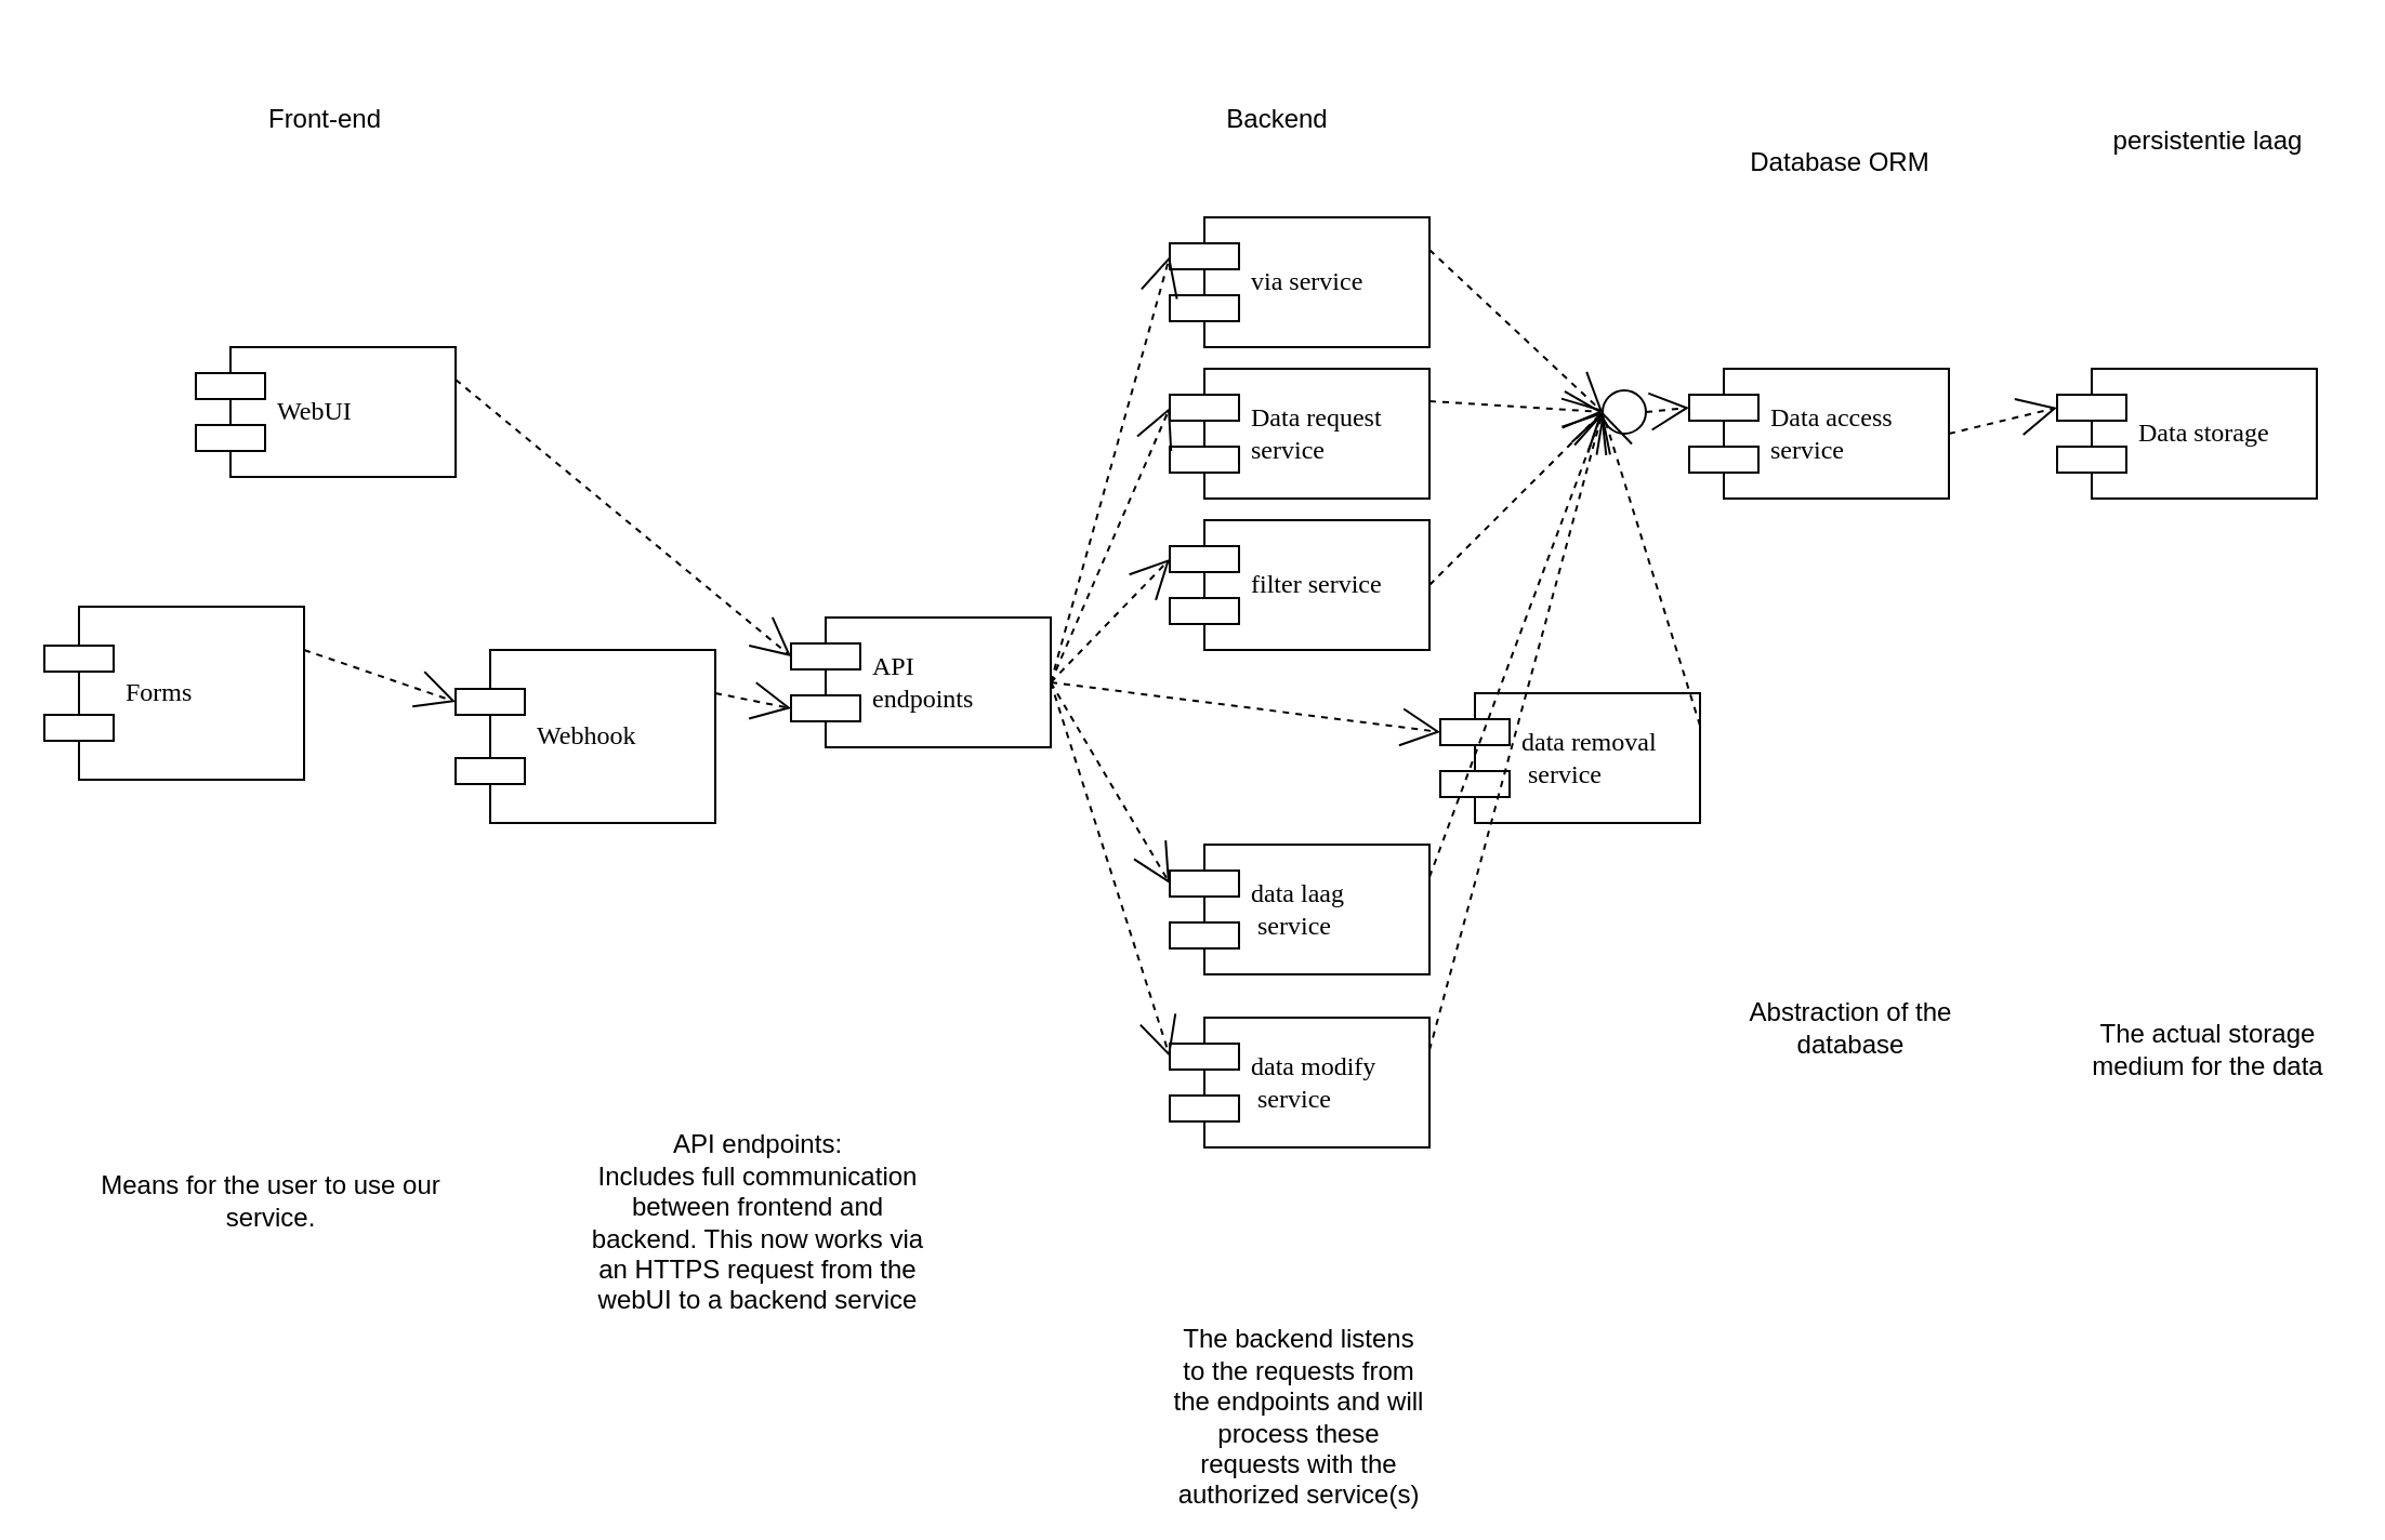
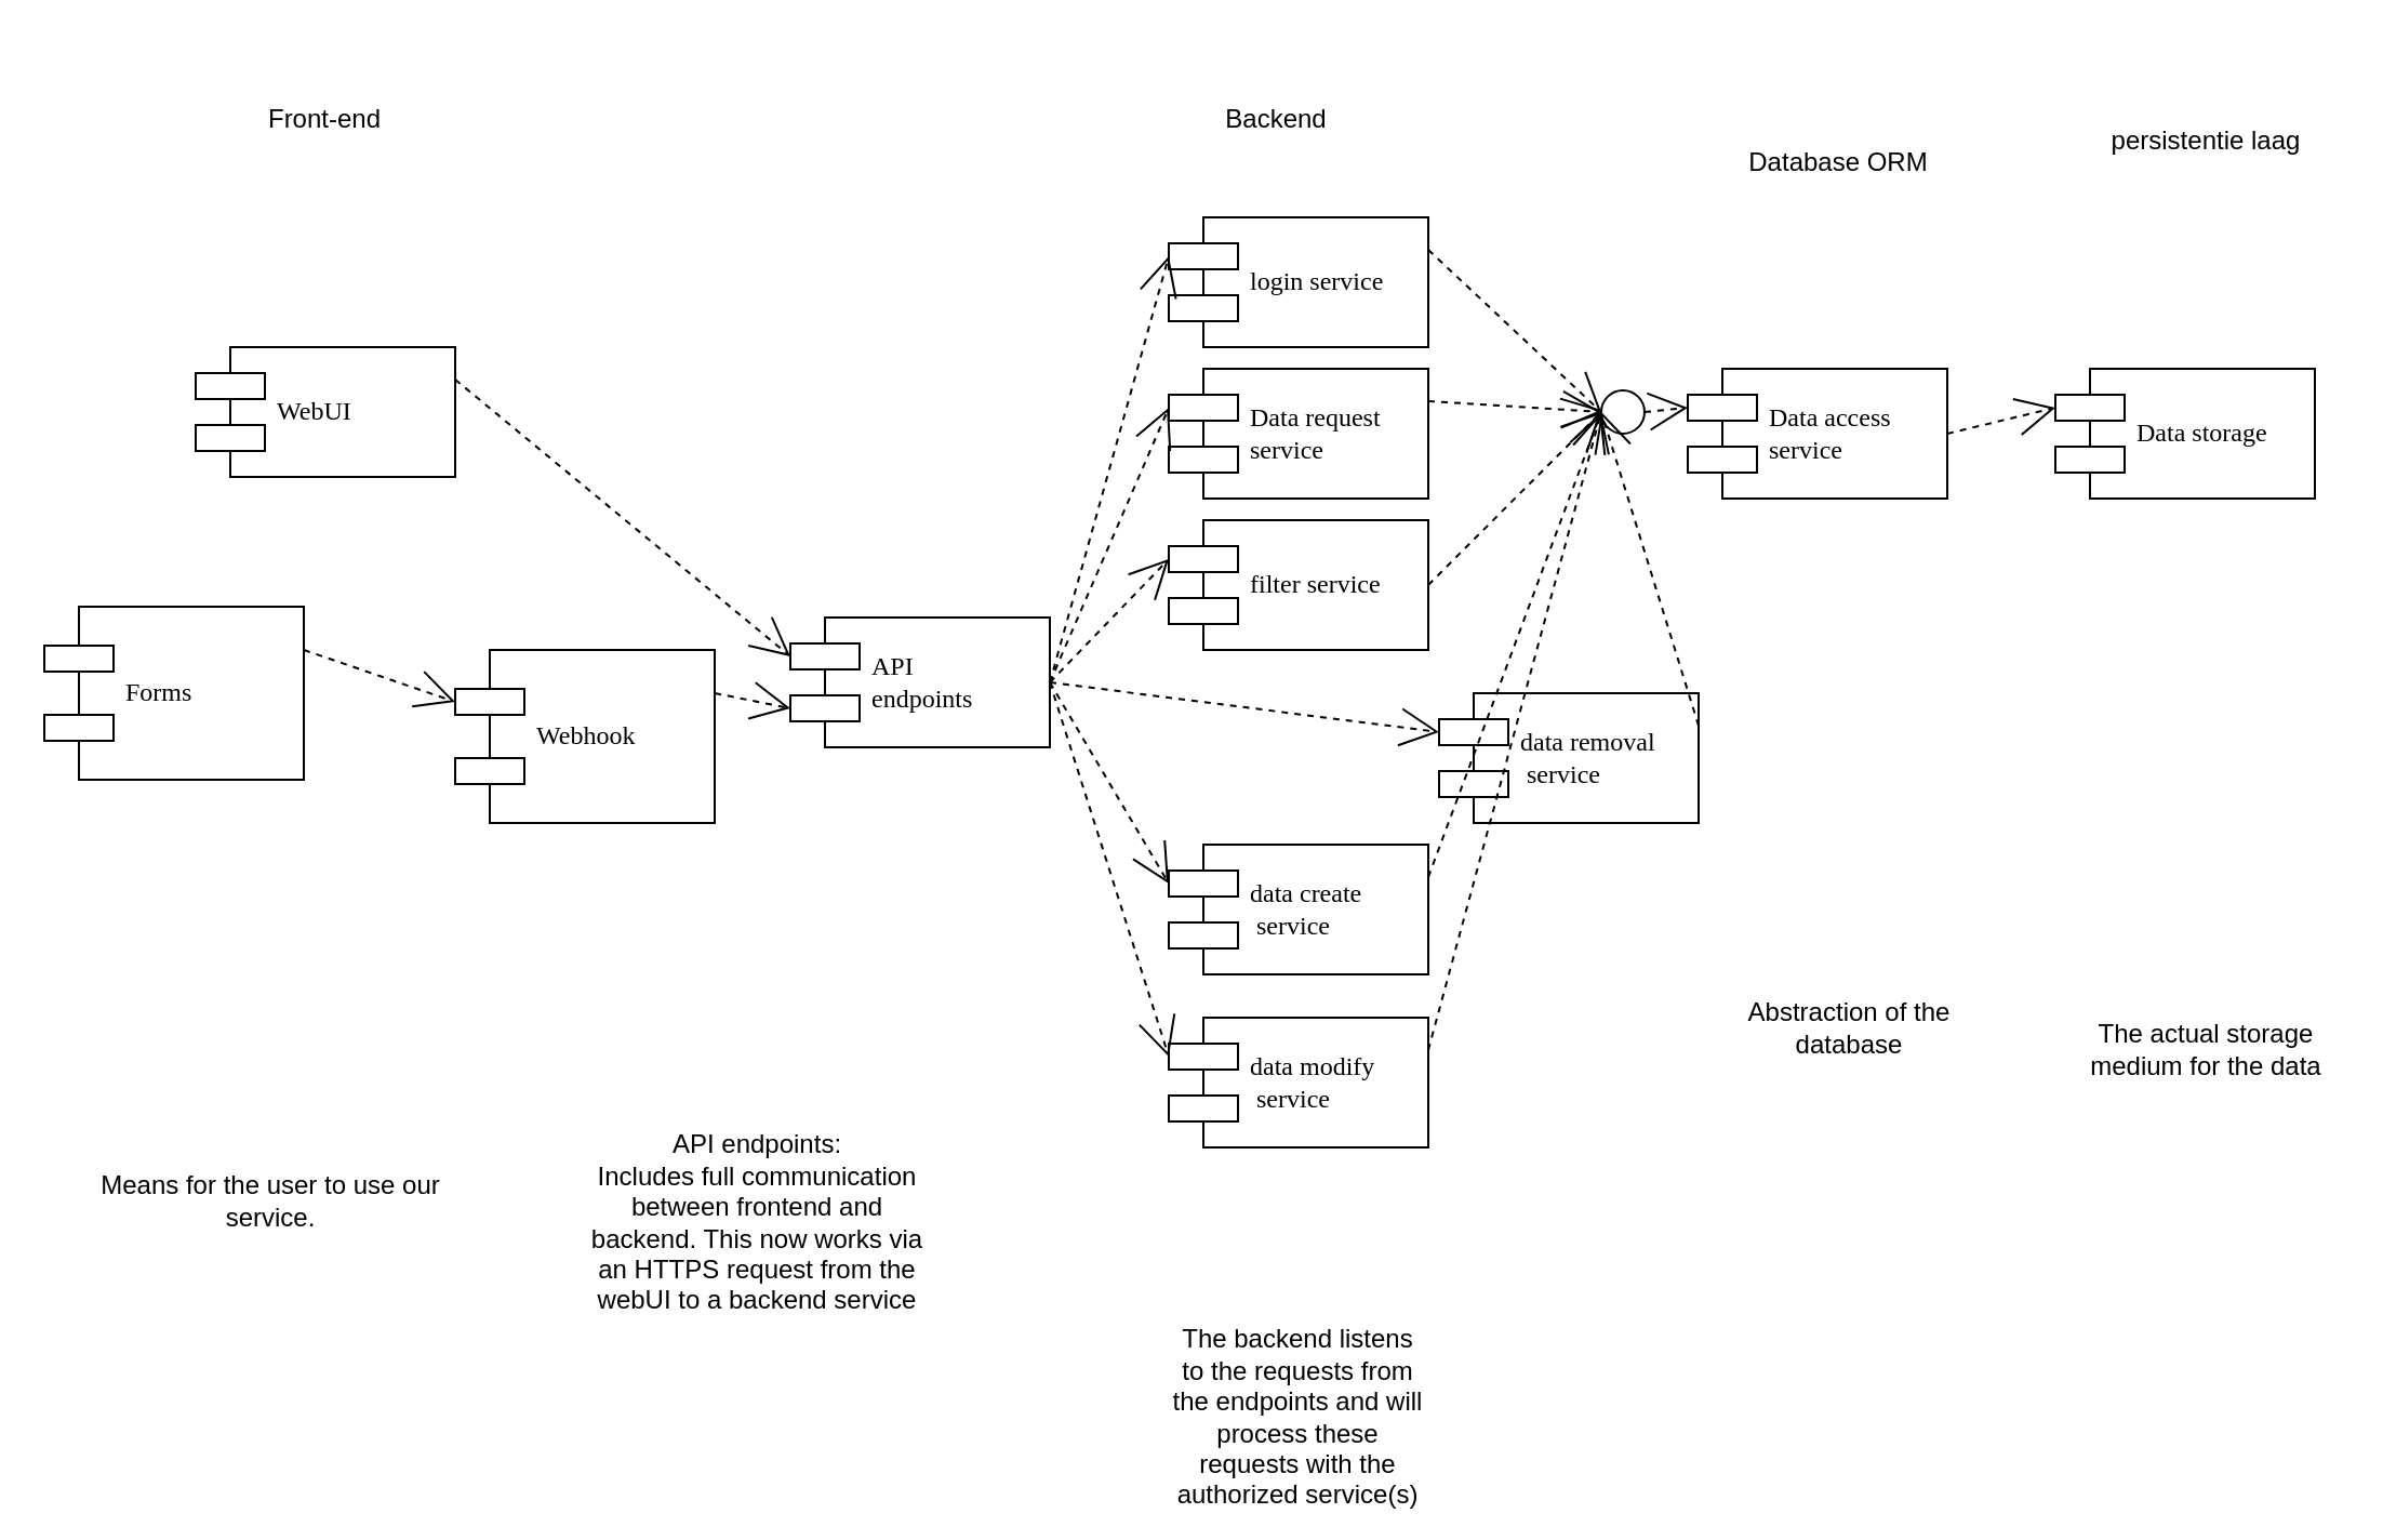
- <mxCell id="7" value="via service" style="shape=component;align=left;spacingLeft=36;rounded=0;shadow=0;comic=0;labelBackgroundColor=none;strokeWidth=1;fontFamily=Verdana;fontSize=12;html=1;" parent="1" vertex="1"><mxGeometry x="540" y="100" width="120" height="60" as="geometry" /></mxCell>
+ <mxCell id="7" value="login service" style="shape=component;align=left;spacingLeft=36;rounded=0;shadow=0;comic=0;labelBackgroundColor=none;strokeWidth=1;fontFamily=Verdana;fontSize=12;html=1;" parent="1" vertex="1"><mxGeometry x="540" y="100" width="120" height="60" as="geometry" /></mxCell>
- <mxCell id="31" value="data laag&lt;br&gt;&amp;nbsp;service" style="shape=component;align=left;spacingLeft=36;rounded=0;shadow=0;comic=0;labelBackgroundColor=none;strokeWidth=1;fontFamily=Verdana;fontSize=12;html=1;" parent="1" vertex="1"><mxGeometry x="540" y="390" width="120" height="60" as="geometry" /></mxCell>
+ <mxCell id="31" value="data create&lt;br&gt;&amp;nbsp;service" style="shape=component;align=left;spacingLeft=36;rounded=0;shadow=0;comic=0;labelBackgroundColor=none;strokeWidth=1;fontFamily=Verdana;fontSize=12;html=1;" parent="1" vertex="1"><mxGeometry x="540" y="390" width="120" height="60" as="geometry" /></mxCell>
